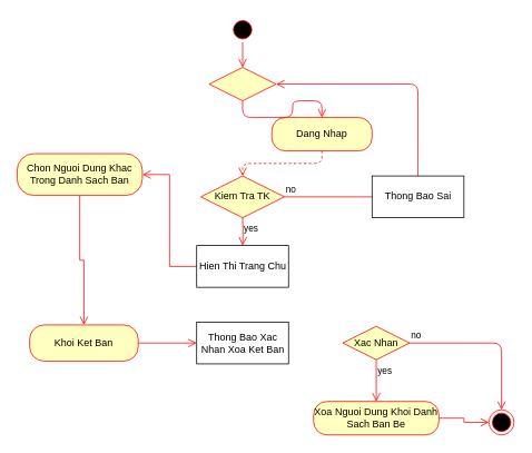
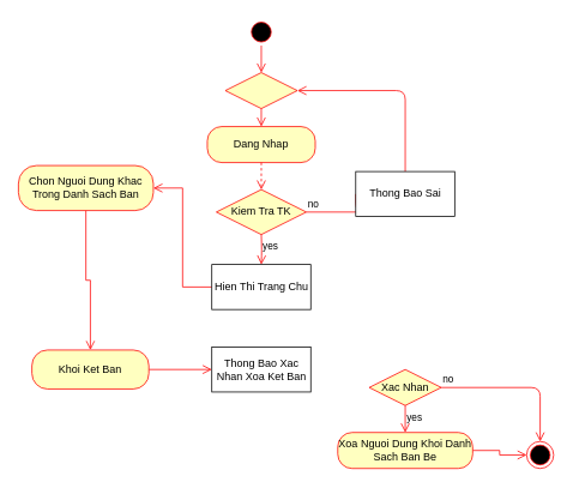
- <mxCell id="4" value="&lt;div&gt;Dang Nhap&lt;br&gt;&lt;/div&gt;" style="rounded=1;whiteSpace=wrap;html=1;arcSize=40;fontColor=#000000;fillColor=#ffffc0;strokeColor=#ff0000;" vertex="1" parent="1"><mxGeometry x="325" y="140" width="120" height="40" as="geometry" /></mxCell>
+ <mxCell id="4" value="&lt;div&gt;Dang Nhap&lt;br&gt;&lt;/div&gt;" style="rounded=1;whiteSpace=wrap;html=1;arcSize=40;fontColor=#000000;fillColor=#ffffc0;strokeColor=#ff0000;" vertex="1" parent="1"><mxGeometry x="230" y="140" width="120" height="40" as="geometry" /></mxCell>
- <mxCell id="9" value="Thong Bao Sai" style="html=1;" vertex="1" parent="1"><mxGeometry x="445" y="210" width="110" height="50" as="geometry" /></mxCell>
+ <mxCell id="9" value="Thong Bao Sai" style="html=1;" vertex="1" parent="1"><mxGeometry x="395" y="190" width="110" height="50" as="geometry" /></mxCell>
- <mxCell id="21" value="Xac Nhan" style="rhombus;whiteSpace=wrap;html=1;fillColor=#ffffc0;strokeColor=#ff0000;" vertex="1" parent="1"><mxGeometry x="410" y="390" width="80" height="40" as="geometry" /></mxCell>
+ <mxCell id="21" value="Xac Nhan" style="rhombus;whiteSpace=wrap;html=1;fillColor=#ffffc0;strokeColor=#ff0000;" vertex="1" parent="1"><mxGeometry x="410" y="410" width="80" height="40" as="geometry" /></mxCell>
